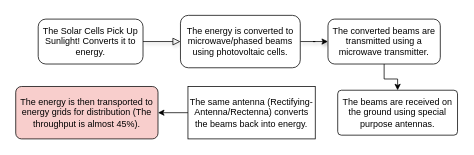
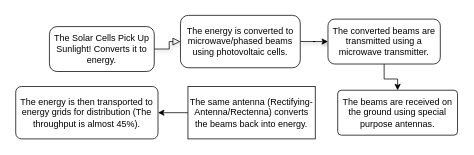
- <mxCell id="3" value="The Solar Cells Pick Up Sunlight! Converts it to energy." style="rounded=1;whiteSpace=wrap;html=1;fontSize=12;glass=0;strokeWidth=1;shadow=0;arcSize=17;" parent="1" vertex="1"><mxGeometry x="50" y="25" width="140" height="60" as="geometry" /></mxCell>
+ <mxCell id="3" value="The Solar Cells Pick Up Sunlight! Converts it to energy." style="rounded=1;whiteSpace=wrap;html=1;fontSize=12;glass=0;strokeWidth=1;shadow=0;arcSize=17;" parent="1" vertex="1"><mxGeometry x="65" y="35" width="140" height="60" as="geometry" /></mxCell>
- <mxCell id="11" value="The energy is then transported to energy grids for distribution (The throughput is almost 45%)." style="rounded=1;whiteSpace=wrap;html=1;arcSize=11;fillColor=#f8cecc;" vertex="1" parent="1"><mxGeometry x="20" y="115" width="190" height="70" as="geometry" /></mxCell>
+ <mxCell id="11" value="The energy is then transported to energy grids for distribution (The throughput is almost 45%)." style="rounded=1;whiteSpace=wrap;html=1;arcSize=11;" vertex="1" parent="1"><mxGeometry x="20" y="115" width="190" height="70" as="geometry" /></mxCell>
